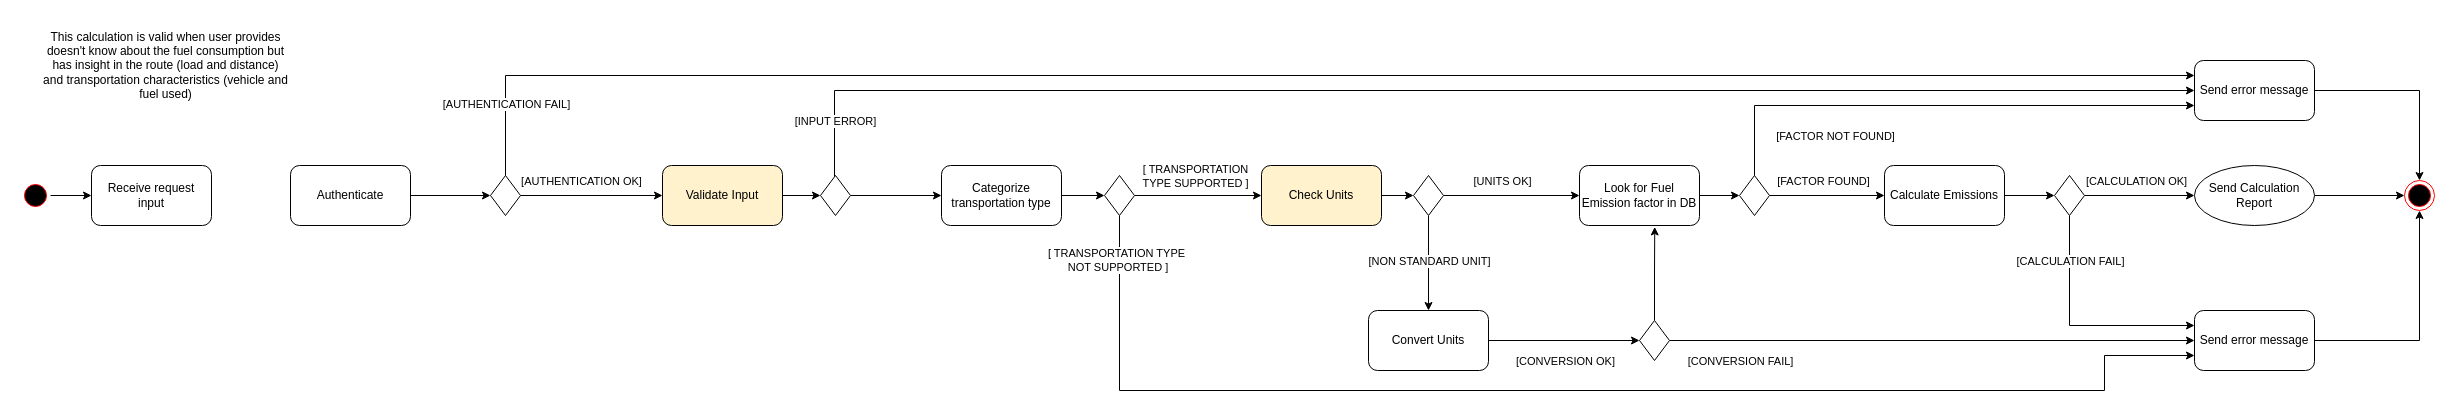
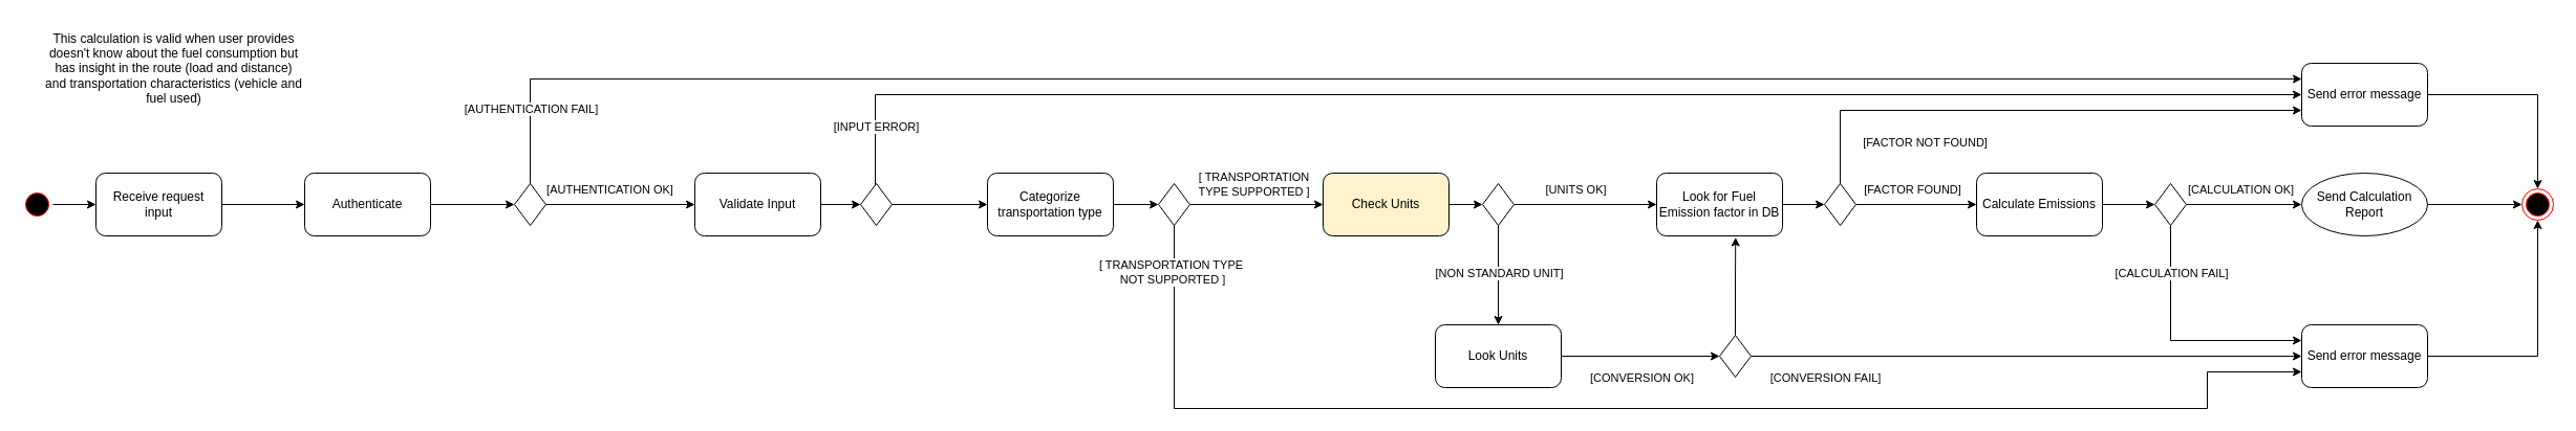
+ <mxCell id="2" style="edgeStyle=orthogonalEdgeStyle;rounded=0;orthogonalLoop=1;jettySize=auto;html=1;" parent="1" source="3" target="7" edge="1"><mxGeometry relative="1" as="geometry" /></mxCell>
- <mxCell id="14" value="Validate Input" style="whiteSpace=wrap;html=1;rounded=1;fillColor=#fff2cc;" parent="1" vertex="1"><mxGeometry x="662" y="165" width="120" height="60" as="geometry" /></mxCell>
+ <mxCell id="14" value="Validate Input" style="whiteSpace=wrap;html=1;rounded=1;" parent="1" vertex="1"><mxGeometry x="662" y="165" width="120" height="60" as="geometry" /></mxCell>
- <mxCell id="47" value="Convert Units" style="whiteSpace=wrap;html=1;rounded=1;" parent="1" vertex="1"><mxGeometry x="1368" y="310" width="120" height="60" as="geometry" /></mxCell>
+ <mxCell id="47" value="Look Units" style="whiteSpace=wrap;html=1;rounded=1;" parent="1" vertex="1"><mxGeometry x="1368" y="310" width="120" height="60" as="geometry" /></mxCell>
